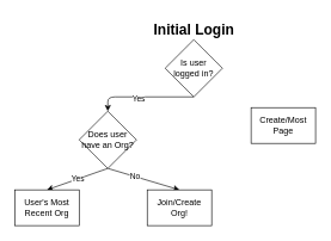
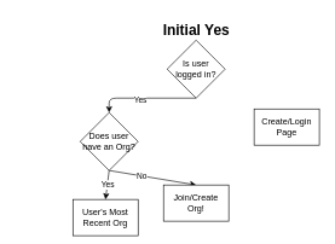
- <mxCell id="12" value="&lt;font style=&quot;font-size: 20px;&quot;&gt;&lt;b&gt;Initial Login&lt;/b&gt;&lt;/font&gt;" style="text;html=1;align=center;verticalAlign=middle;resizable=0;points=[];autosize=1;strokeColor=none;fillColor=none;" vertex="1" parent="1"><mxGeometry x="200" y="20" width="140" height="40" as="geometry" /></mxCell>
+ <mxCell id="12" value="&lt;font style=&quot;font-size: 20px;&quot;&gt;&lt;b&gt;Initial Yes&lt;/b&gt;&lt;/font&gt;" style="text;html=1;align=center;verticalAlign=middle;resizable=0;points=[];autosize=1;strokeColor=none;fillColor=none;" vertex="1" parent="1"><mxGeometry x="200" y="20" width="140" height="40" as="geometry" /></mxCell>
- <mxCell id="9" value="Create/Most&lt;br&gt;Page" style="whiteSpace=wrap;html=1;" vertex="1" parent="1"><mxGeometry x="350" y="150" width="90" height="50" as="geometry" /></mxCell>
+ <mxCell id="9" value="Create/Login&lt;br&gt;Page" style="whiteSpace=wrap;html=1;" vertex="1" parent="1"><mxGeometry x="350" y="150" width="90" height="50" as="geometry" /></mxCell>
- <mxCell id="10" value="User's Most&lt;br&gt;Recent Org" style="whiteSpace=wrap;html=1;" vertex="1" parent="1"><mxGeometry x="20" y="265" width="90" height="50" as="geometry" /></mxCell>
+ <mxCell id="10" value="User's Most&lt;br&gt;Recent Org" style="whiteSpace=wrap;html=1;" vertex="1" parent="1"><mxGeometry x="100" y="275" width="90" height="50" as="geometry" /></mxCell>
- <mxCell id="11" value="Join/Create Org!" style="whiteSpace=wrap;html=1;" vertex="1" parent="1"><mxGeometry x="205" y="265" width="90" height="50" as="geometry" /></mxCell>
+ <mxCell id="11" value="Join/Create Org!" style="whiteSpace=wrap;html=1;" vertex="1" parent="1"><mxGeometry x="225" y="255" width="90" height="50" as="geometry" /></mxCell>
